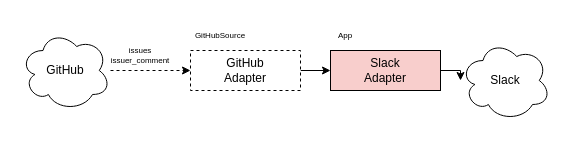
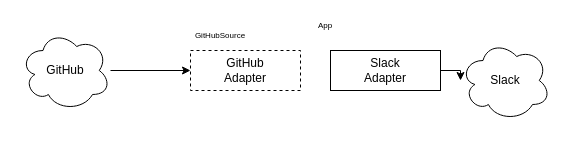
- <mxCell id="9" value="App" style="text;html=1;strokeColor=none;fillColor=none;align=center;verticalAlign=middle;whiteSpace=wrap;rounded=0;fontSize=8;" vertex="1" parent="1"><mxGeometry x="330" y="20" width="30" height="30" as="geometry" /></mxCell>
+ <mxCell id="9" value="App" style="text;html=1;strokeColor=none;fillColor=none;align=center;verticalAlign=middle;whiteSpace=wrap;rounded=0;fontSize=8;" vertex="1" parent="1"><mxGeometry x="310" y="10" width="30" height="30" as="geometry" /></mxCell>
- <mxCell id="11" value="issues&lt;br&gt;issuer_comment" style="text;html=1;strokeColor=none;fillColor=none;align=center;verticalAlign=middle;whiteSpace=wrap;rounded=0;fontSize=8;" vertex="1" parent="1"><mxGeometry x="110" y="40" width="60" height="30" as="geometry" /></mxCell>
- <mxCell id="2" value="" style="edgeStyle=orthogonalEdgeStyle;rounded=0;orthogonalLoop=1;jettySize=auto;html=1;dashed=1;" edge="1" parent="1" source="3" target="5"><mxGeometry relative="1" as="geometry" /></mxCell>
+ <mxCell id="2" value="" style="edgeStyle=orthogonalEdgeStyle;rounded=0;orthogonalLoop=1;jettySize=auto;html=1;" edge="1" parent="1" source="3" target="5"><mxGeometry relative="1" as="geometry" /></mxCell>
- <mxCell id="4" value="" style="edgeStyle=orthogonalEdgeStyle;rounded=0;orthogonalLoop=1;jettySize=auto;html=1;" edge="1" parent="1" source="5" target="7"><mxGeometry relative="1" as="geometry" /></mxCell>
- <mxCell id="7" value="Slack&lt;br&gt;Adapter" style="rounded=0;whiteSpace=wrap;html=1;fillColor=#f8cecc;" vertex="1" parent="1"><mxGeometry x="330" y="50" width="110" height="40" as="geometry" /></mxCell>
+ <mxCell id="7" value="Slack&lt;br&gt;Adapter" style="rounded=0;whiteSpace=wrap;html=1;" vertex="1" parent="1"><mxGeometry x="330" y="50" width="110" height="40" as="geometry" /></mxCell>
